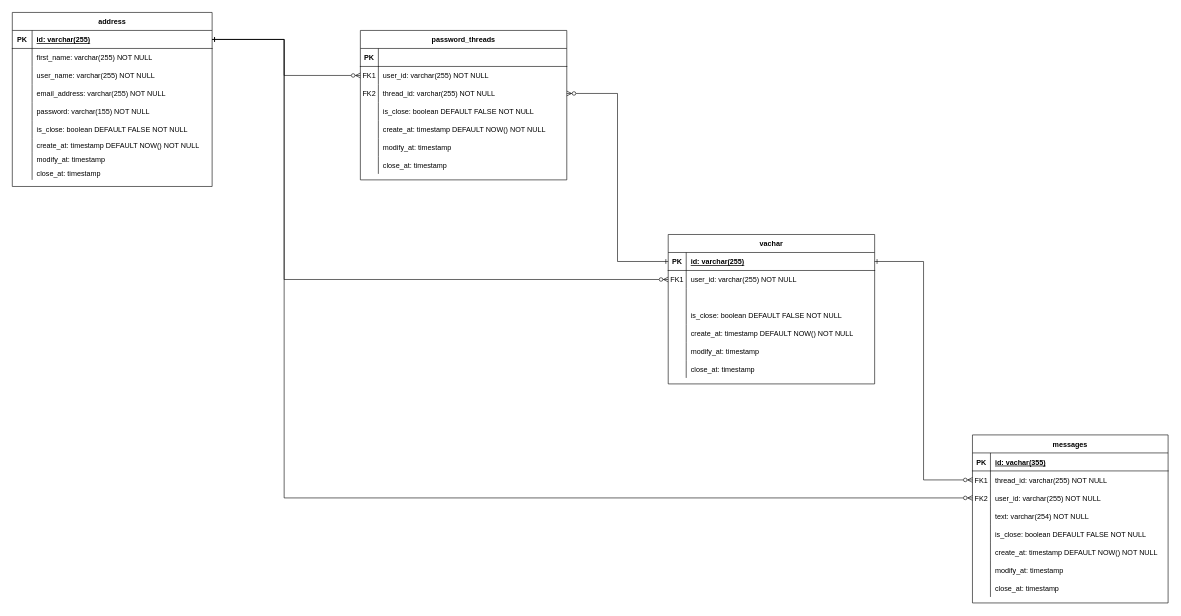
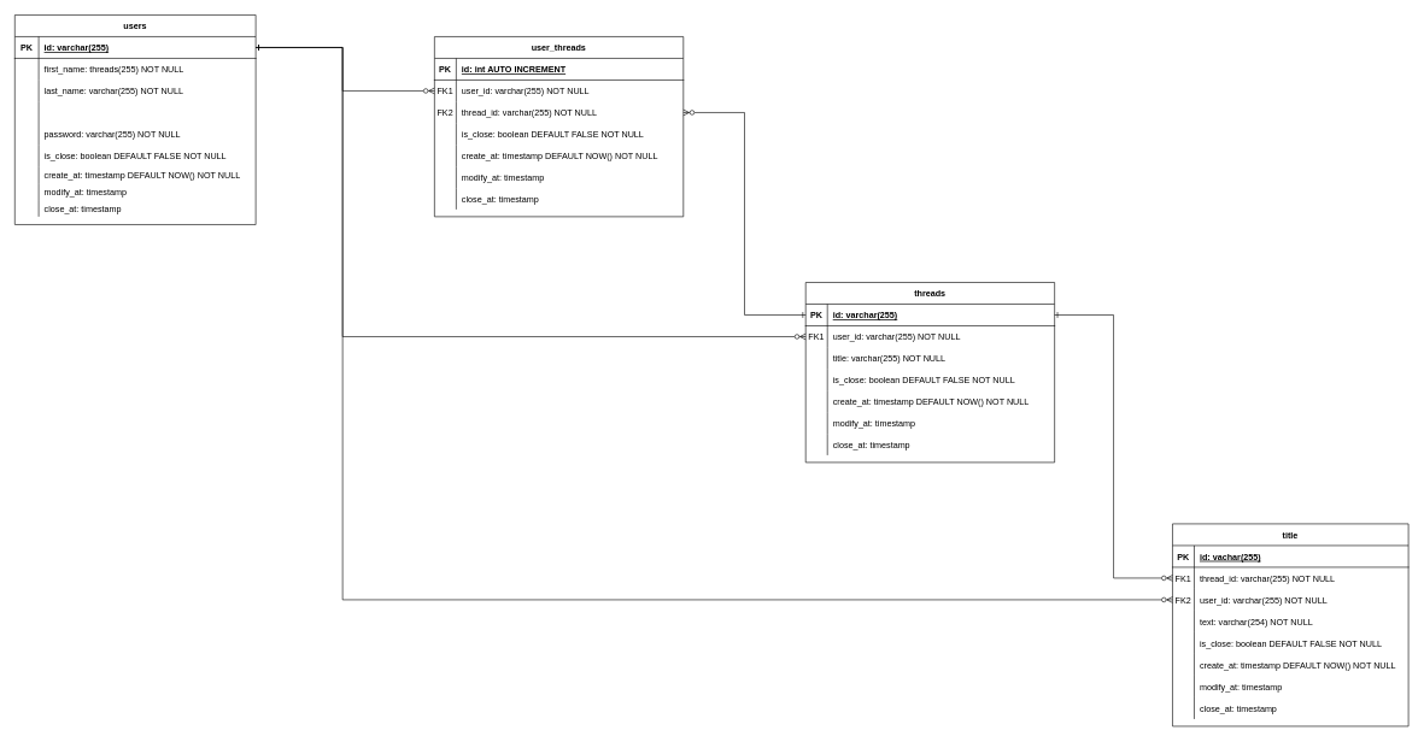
- <mxCell id="2" value="address" style="shape=table;startSize=30;container=1;collapsible=1;childLayout=tableLayout;fixedRows=1;rowLines=0;fontStyle=1;align=center;resizeLast=1;" parent="1" vertex="1"><mxGeometry x="20" y="20" width="333" height="290" as="geometry" /></mxCell>
+ <mxCell id="2" value="users" style="shape=table;startSize=30;container=1;collapsible=1;childLayout=tableLayout;fixedRows=1;rowLines=0;fontStyle=1;align=center;resizeLast=1;" parent="1" vertex="1"><mxGeometry x="20" y="20" width="333" height="290" as="geometry" /></mxCell>
- <mxCell id="78" value="password_threads" style="shape=table;startSize=30;container=1;collapsible=1;childLayout=tableLayout;fixedRows=1;rowLines=0;fontStyle=1;align=center;resizeLast=1;fillColor=default;gradientColor=none;swimlaneFillColor=none;swimlaneLine=1;" parent="1" vertex="1"><mxGeometry x="600" y="50" width="344" height="249" as="geometry" /></mxCell>
+ <mxCell id="78" value="user_threads" style="shape=table;startSize=30;container=1;collapsible=1;childLayout=tableLayout;fixedRows=1;rowLines=0;fontStyle=1;align=center;resizeLast=1;fillColor=default;gradientColor=none;swimlaneFillColor=none;swimlaneLine=1;" parent="1" vertex="1"><mxGeometry x="600" y="50" width="344" height="249" as="geometry" /></mxCell>
+ <mxCell id="81" value="id: int AUTO INCREMENT" style="shape=partialRectangle;overflow=hidden;connectable=0;fillColor=none;top=0;left=0;bottom=0;right=0;align=left;spacingLeft=6;fontStyle=5;" parent="79" vertex="1"><mxGeometry x="30" width="314" height="30" as="geometry"><mxRectangle width="314" height="30" as="alternateBounds" /></mxGeometry></mxCell>
- <mxCell id="8" value="first_name: varchar(255) NOT NULL" style="shape=partialRectangle;overflow=hidden;connectable=0;fillColor=none;top=0;left=0;bottom=0;right=0;align=left;spacingLeft=6;" parent="6" vertex="1"><mxGeometry x="33" width="300" height="30" as="geometry"><mxRectangle width="300" height="30" as="alternateBounds" /></mxGeometry></mxCell>
+ <mxCell id="8" value="first_name: threads(255) NOT NULL" style="shape=partialRectangle;overflow=hidden;connectable=0;fillColor=none;top=0;left=0;bottom=0;right=0;align=left;spacingLeft=6;" parent="6" vertex="1"><mxGeometry x="33" width="300" height="30" as="geometry"><mxRectangle width="300" height="30" as="alternateBounds" /></mxGeometry></mxCell>
- <mxCell id="11" value="user_name: varchar(255) NOT NULL" style="shape=partialRectangle;overflow=hidden;connectable=0;fillColor=none;top=0;left=0;bottom=0;right=0;align=left;spacingLeft=6;" parent="9" vertex="1"><mxGeometry x="33" width="300" height="30" as="geometry"><mxRectangle width="300" height="30" as="alternateBounds" /></mxGeometry></mxCell>
+ <mxCell id="11" value="last_name: varchar(255) NOT NULL" style="shape=partialRectangle;overflow=hidden;connectable=0;fillColor=none;top=0;left=0;bottom=0;right=0;align=left;spacingLeft=6;" parent="9" vertex="1"><mxGeometry x="33" width="300" height="30" as="geometry"><mxRectangle width="300" height="30" as="alternateBounds" /></mxGeometry></mxCell>
- <mxCell id="14" value="email_address: varchar(255) NOT NULL" style="shape=partialRectangle;overflow=hidden;connectable=0;fillColor=none;top=0;left=0;bottom=0;right=0;align=left;spacingLeft=6;" parent="12" vertex="1"><mxGeometry x="33" width="300" height="30" as="geometry"><mxRectangle width="300" height="30" as="alternateBounds" /></mxGeometry></mxCell>
- <mxCell id="17" value="password: varchar(155) NOT NULL" style="shape=partialRectangle;overflow=hidden;connectable=0;fillColor=none;top=0;left=0;bottom=0;right=0;align=left;spacingLeft=6;" parent="15" vertex="1"><mxGeometry x="33" width="300" height="30" as="geometry"><mxRectangle width="300" height="30" as="alternateBounds" /></mxGeometry></mxCell>
+ <mxCell id="17" value="password: varchar(255) NOT NULL" style="shape=partialRectangle;overflow=hidden;connectable=0;fillColor=none;top=0;left=0;bottom=0;right=0;align=left;spacingLeft=6;" parent="15" vertex="1"><mxGeometry x="33" width="300" height="30" as="geometry"><mxRectangle width="300" height="30" as="alternateBounds" /></mxGeometry></mxCell>
- <mxCell id="30" value="vachar" style="shape=table;startSize=30;container=1;collapsible=1;childLayout=tableLayout;fixedRows=1;rowLines=0;fontStyle=1;align=center;resizeLast=1;fillColor=default;gradientColor=none;swimlaneFillColor=none;swimlaneLine=1;" parent="1" vertex="1"><mxGeometry x="1113" y="390" width="344" height="249" as="geometry" /></mxCell>
+ <mxCell id="30" value="threads" style="shape=table;startSize=30;container=1;collapsible=1;childLayout=tableLayout;fixedRows=1;rowLines=0;fontStyle=1;align=center;resizeLast=1;fillColor=default;gradientColor=none;swimlaneFillColor=none;swimlaneLine=1;" parent="1" vertex="1"><mxGeometry x="1113" y="390" width="344" height="249" as="geometry" /></mxCell>
+ <mxCell id="39" value="title: varchar(255) NOT NULL" style="shape=partialRectangle;overflow=hidden;connectable=0;fillColor=none;top=0;left=0;bottom=0;right=0;align=left;spacingLeft=6;" parent="37" vertex="1"><mxGeometry x="30" width="314" height="30" as="geometry"><mxRectangle width="314" height="30" as="alternateBounds" /></mxGeometry></mxCell>
- <mxCell id="52" value="messages" style="shape=table;startSize=30;container=1;collapsible=1;childLayout=tableLayout;fixedRows=1;rowLines=0;fontStyle=1;align=center;resizeLast=1;" parent="1" vertex="1"><mxGeometry x="1620" y="724" width="326" height="280" as="geometry" /></mxCell>
+ <mxCell id="52" value="title" style="shape=table;startSize=30;container=1;collapsible=1;childLayout=tableLayout;fixedRows=1;rowLines=0;fontStyle=1;align=center;resizeLast=1;" parent="1" vertex="1"><mxGeometry x="1620" y="724" width="326" height="280" as="geometry" /></mxCell>
- <mxCell id="55" value="id: vachar(355)" style="shape=partialRectangle;overflow=hidden;connectable=0;fillColor=none;top=0;left=0;bottom=0;right=0;align=left;spacingLeft=6;fontStyle=5;" parent="53" vertex="1"><mxGeometry x="30" width="296" height="30" as="geometry"><mxRectangle width="296" height="30" as="alternateBounds" /></mxGeometry></mxCell>
+ <mxCell id="55" value="id: vachar(255)" style="shape=partialRectangle;overflow=hidden;connectable=0;fillColor=none;top=0;left=0;bottom=0;right=0;align=left;spacingLeft=6;fontStyle=5;" parent="53" vertex="1"><mxGeometry x="30" width="296" height="30" as="geometry"><mxRectangle width="296" height="30" as="alternateBounds" /></mxGeometry></mxCell>
